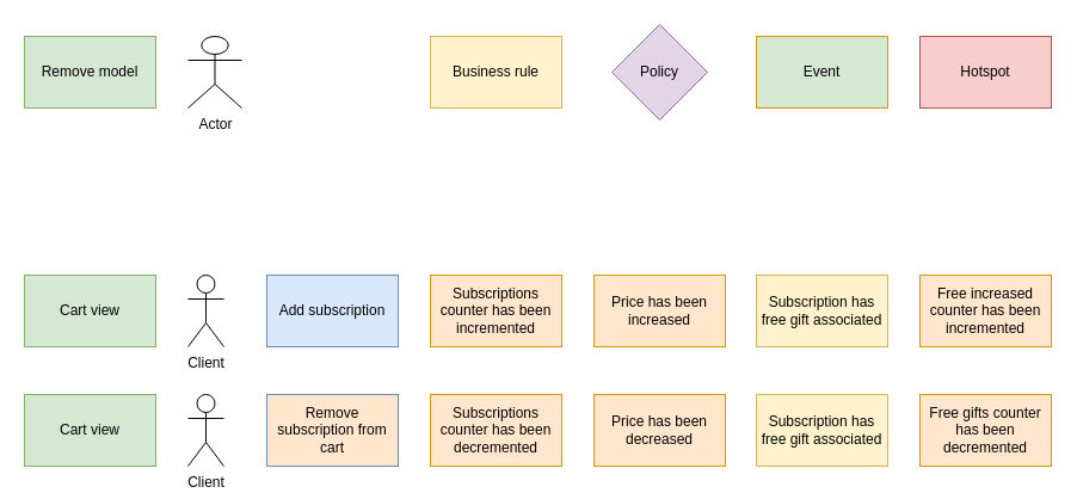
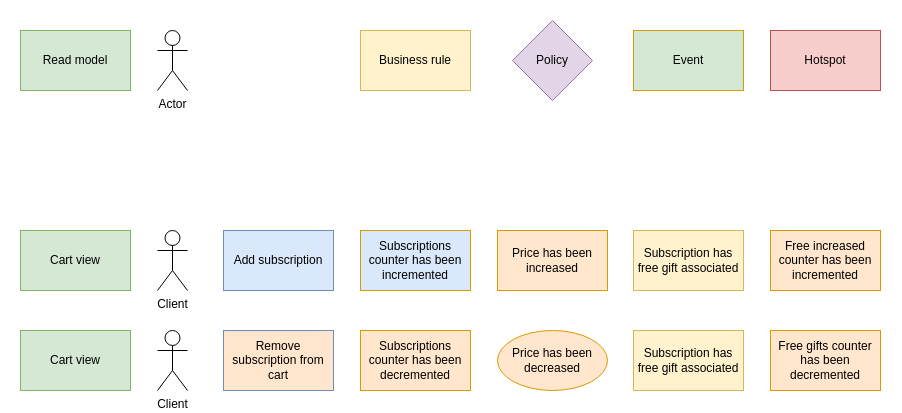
- <mxCell id="3" value="Remove model" style="rounded=0;whiteSpace=wrap;html=1;fillColor=#d5e8d4;strokeColor=#82b366;flipH=0;" vertex="1" parent="1"><mxGeometry x="20" y="30" width="110" height="60" as="geometry" /></mxCell>
+ <mxCell id="3" value="Read model" style="rounded=0;whiteSpace=wrap;html=1;fillColor=#d5e8d4;strokeColor=#82b366;flipH=0;" vertex="1" parent="1"><mxGeometry x="20" y="30" width="110" height="60" as="geometry" /></mxCell>
- <mxCell id="5" value="Actor" style="shape=umlActor;verticalLabelPosition=bottom;verticalAlign=top;html=1;outlineConnect=0;flipH=0;" vertex="1" parent="1"><mxGeometry x="157" y="30" width="45" height="60" as="geometry" /></mxCell>
+ <mxCell id="5" value="Actor" style="shape=umlActor;verticalLabelPosition=bottom;verticalAlign=top;html=1;outlineConnect=0;flipH=0;" vertex="1" parent="1"><mxGeometry x="157" y="30" width="30" height="60" as="geometry" /></mxCell>
- <mxCell id="10" value="Subscriptions counter has been incremented" style="rounded=0;whiteSpace=wrap;html=1;fillColor=#ffe6cc;strokeColor=#d79b00;" vertex="1" parent="1"><mxGeometry x="360" y="230" width="110" height="60" as="geometry" /></mxCell>
+ <mxCell id="10" value="Subscriptions counter has been incremented" style="rounded=0;whiteSpace=wrap;html=1;fillColor=#dae8fc;strokeColor=#d79b00;" vertex="1" parent="1"><mxGeometry x="360" y="230" width="110" height="60" as="geometry" /></mxCell>
- <mxCell id="17" value="Price has been decreased" style="rounded=0;whiteSpace=wrap;html=1;fillColor=#ffe6cc;strokeColor=#d79b00;" vertex="1" parent="1"><mxGeometry x="497" y="330" width="110" height="60" as="geometry" /></mxCell>
+ <mxCell id="17" value="Price has been decreased" style="ellipse;whiteSpace=wrap;html=1;fillColor=#ffe6cc;strokeColor=#d79b00;" vertex="1" parent="1"><mxGeometry x="497" y="330" width="110" height="60" as="geometry" /></mxCell>
